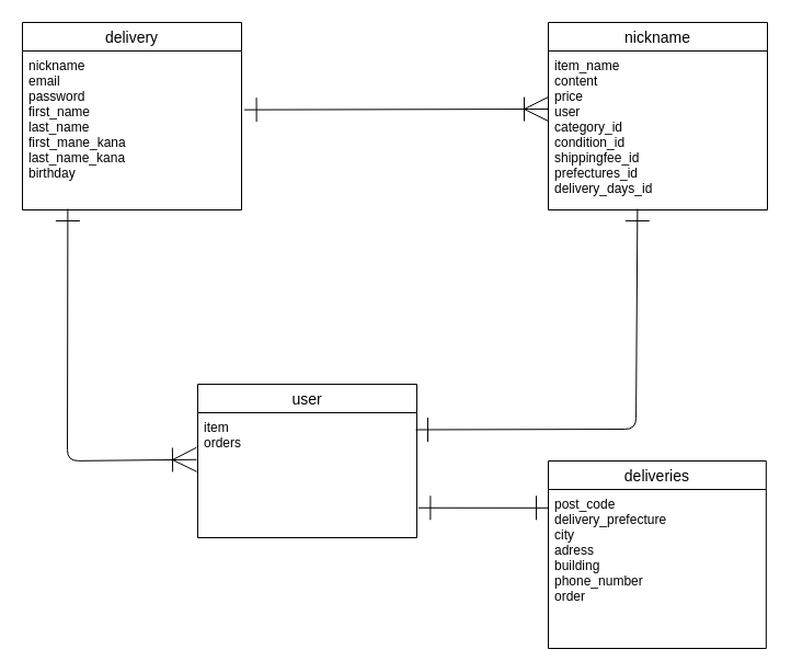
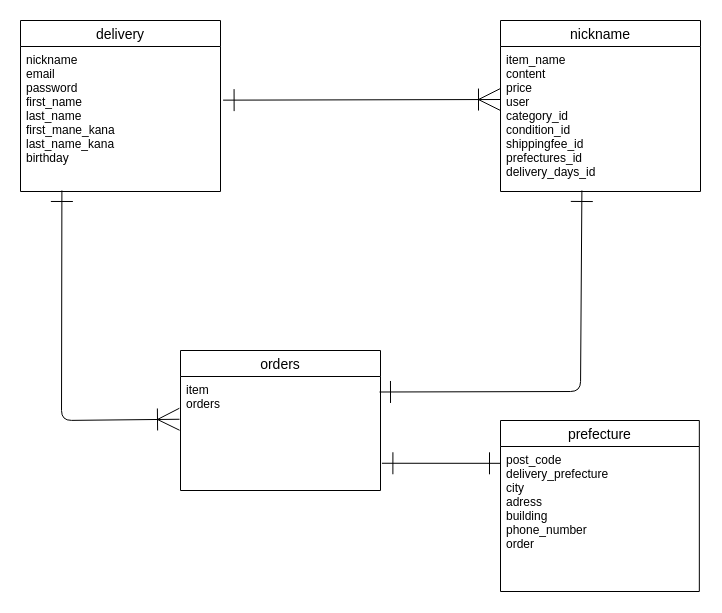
- <mxCell id="7" value="user" style="swimlane;fontStyle=0;childLayout=stackLayout;horizontal=1;startSize=26;horizontalStack=0;resizeParent=1;resizeParentMax=0;resizeLast=0;collapsible=1;marginBottom=0;align=center;fontSize=14;fontFamily=Helvetica;fontColor=default;" vertex="1" parent="1"><mxGeometry x="180" y="350" width="200" height="140" as="geometry" /></mxCell>
+ <mxCell id="7" value="orders" style="swimlane;fontStyle=0;childLayout=stackLayout;horizontal=1;startSize=26;horizontalStack=0;resizeParent=1;resizeParentMax=0;resizeLast=0;collapsible=1;marginBottom=0;align=center;fontSize=14;fontFamily=Helvetica;fontColor=default;" vertex="1" parent="1"><mxGeometry x="180" y="350" width="200" height="140" as="geometry" /></mxCell>
- <mxCell id="9" value="deliveries" style="swimlane;fontStyle=0;childLayout=stackLayout;horizontal=1;startSize=26;horizontalStack=0;resizeParent=1;resizeParentMax=0;resizeLast=0;collapsible=1;marginBottom=0;align=center;fontSize=14;fontFamily=Helvetica;fontColor=default;aspect=fixed;" vertex="1" parent="1"><mxGeometry x="500" y="420" width="198.83" height="171" as="geometry" /></mxCell>
+ <mxCell id="9" value="prefecture" style="swimlane;fontStyle=0;childLayout=stackLayout;horizontal=1;startSize=26;horizontalStack=0;resizeParent=1;resizeParentMax=0;resizeLast=0;collapsible=1;marginBottom=0;align=center;fontSize=14;fontFamily=Helvetica;fontColor=default;aspect=fixed;" vertex="1" parent="1"><mxGeometry x="500" y="420" width="198.83" height="171" as="geometry" /></mxCell>
